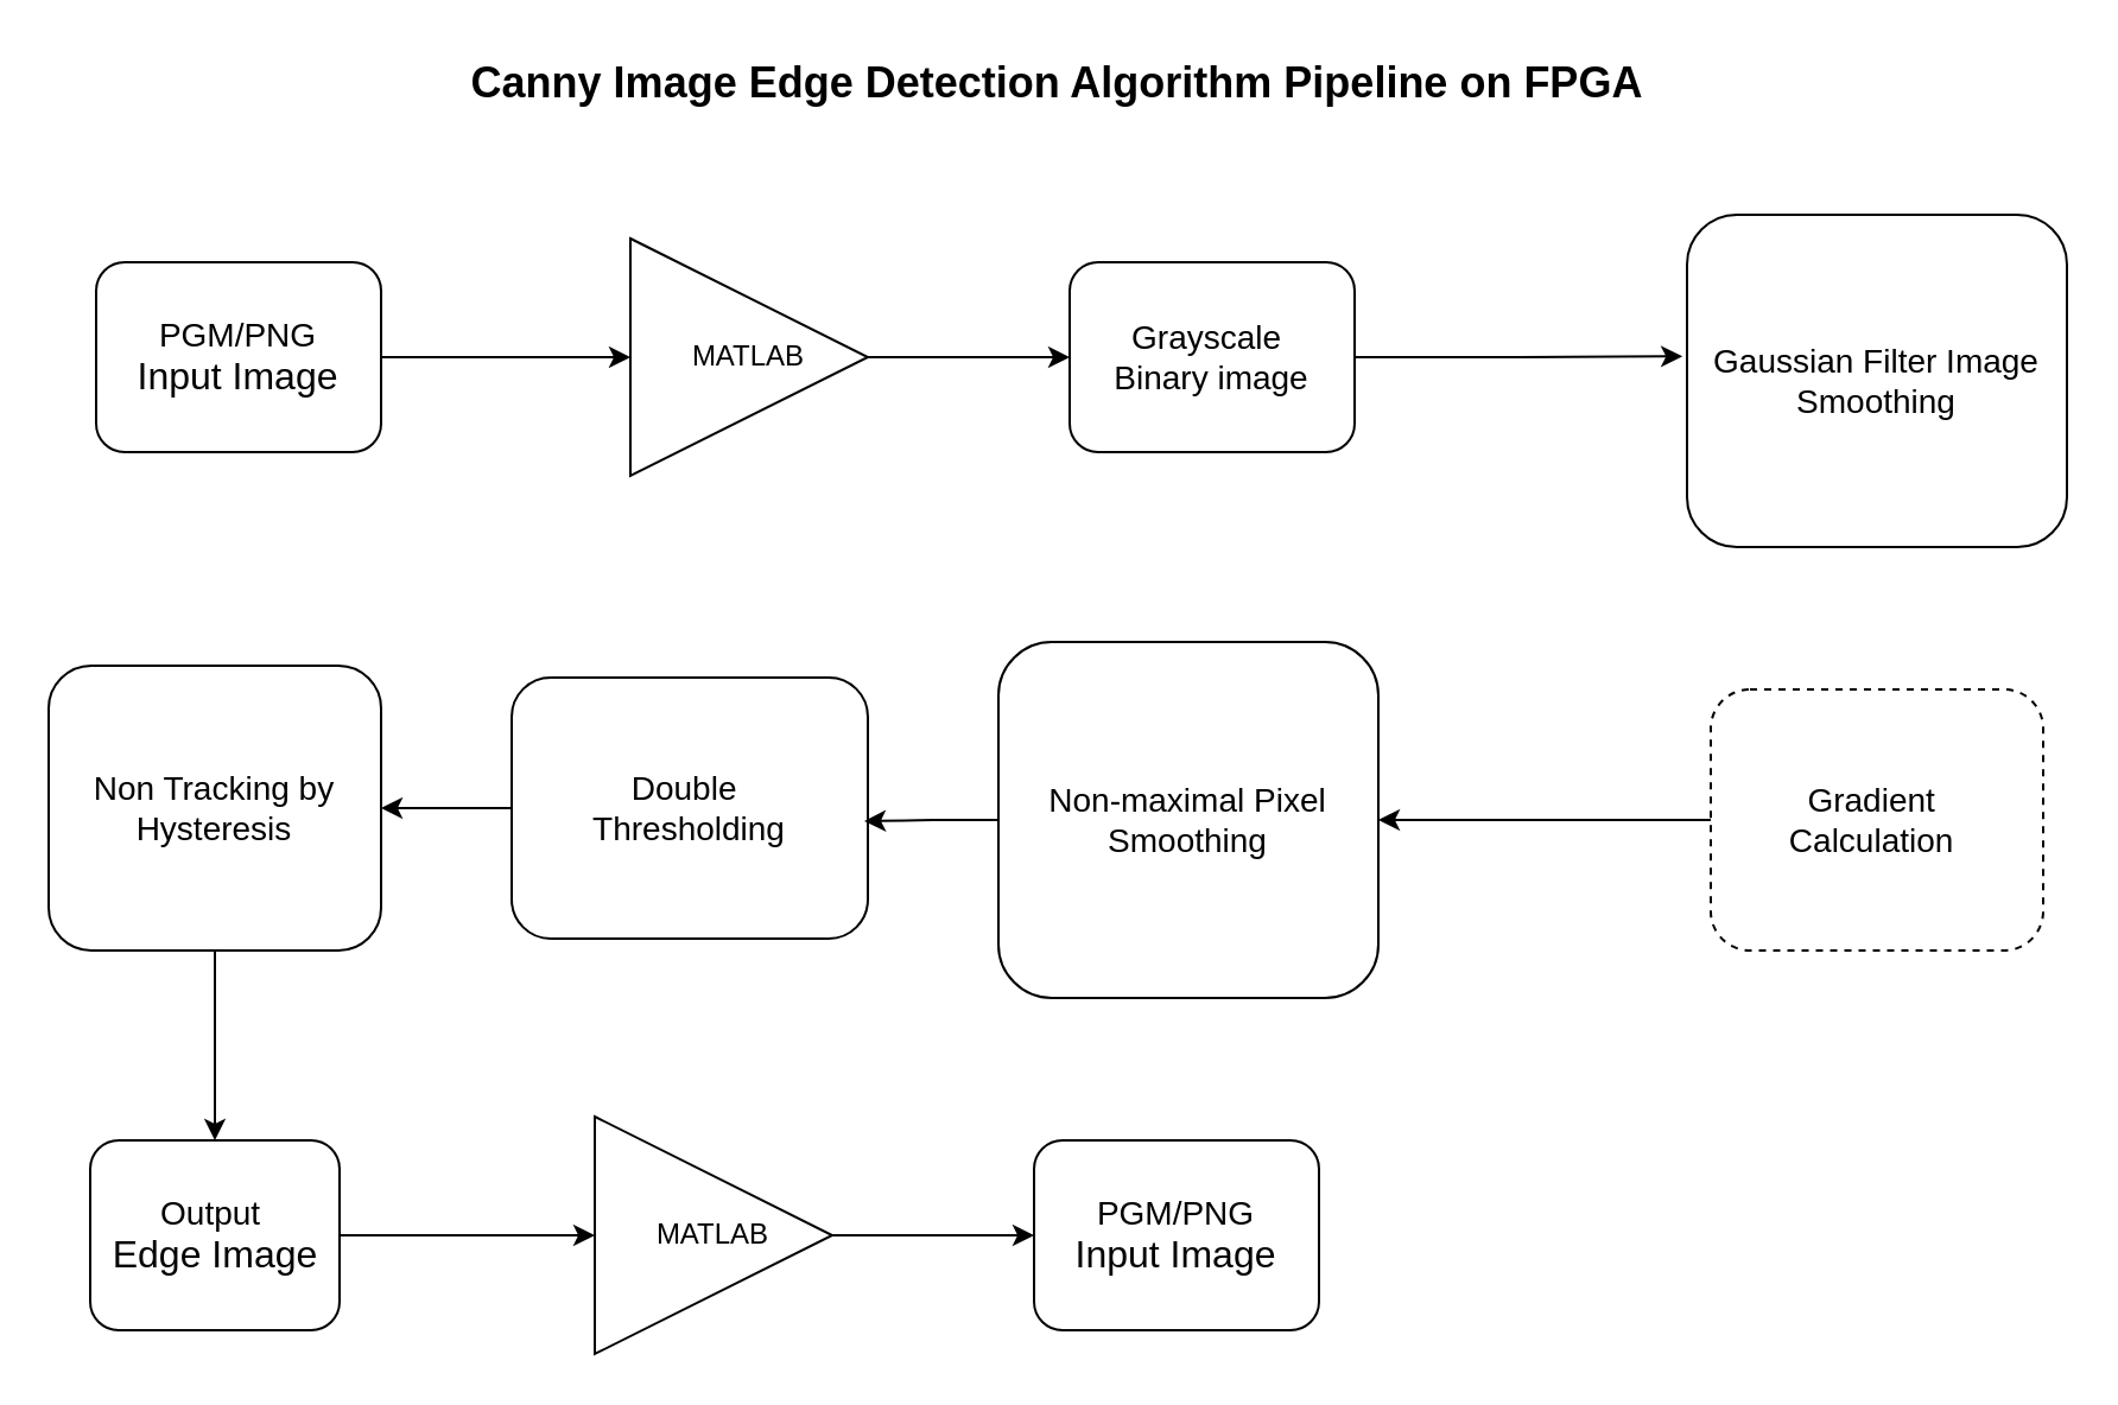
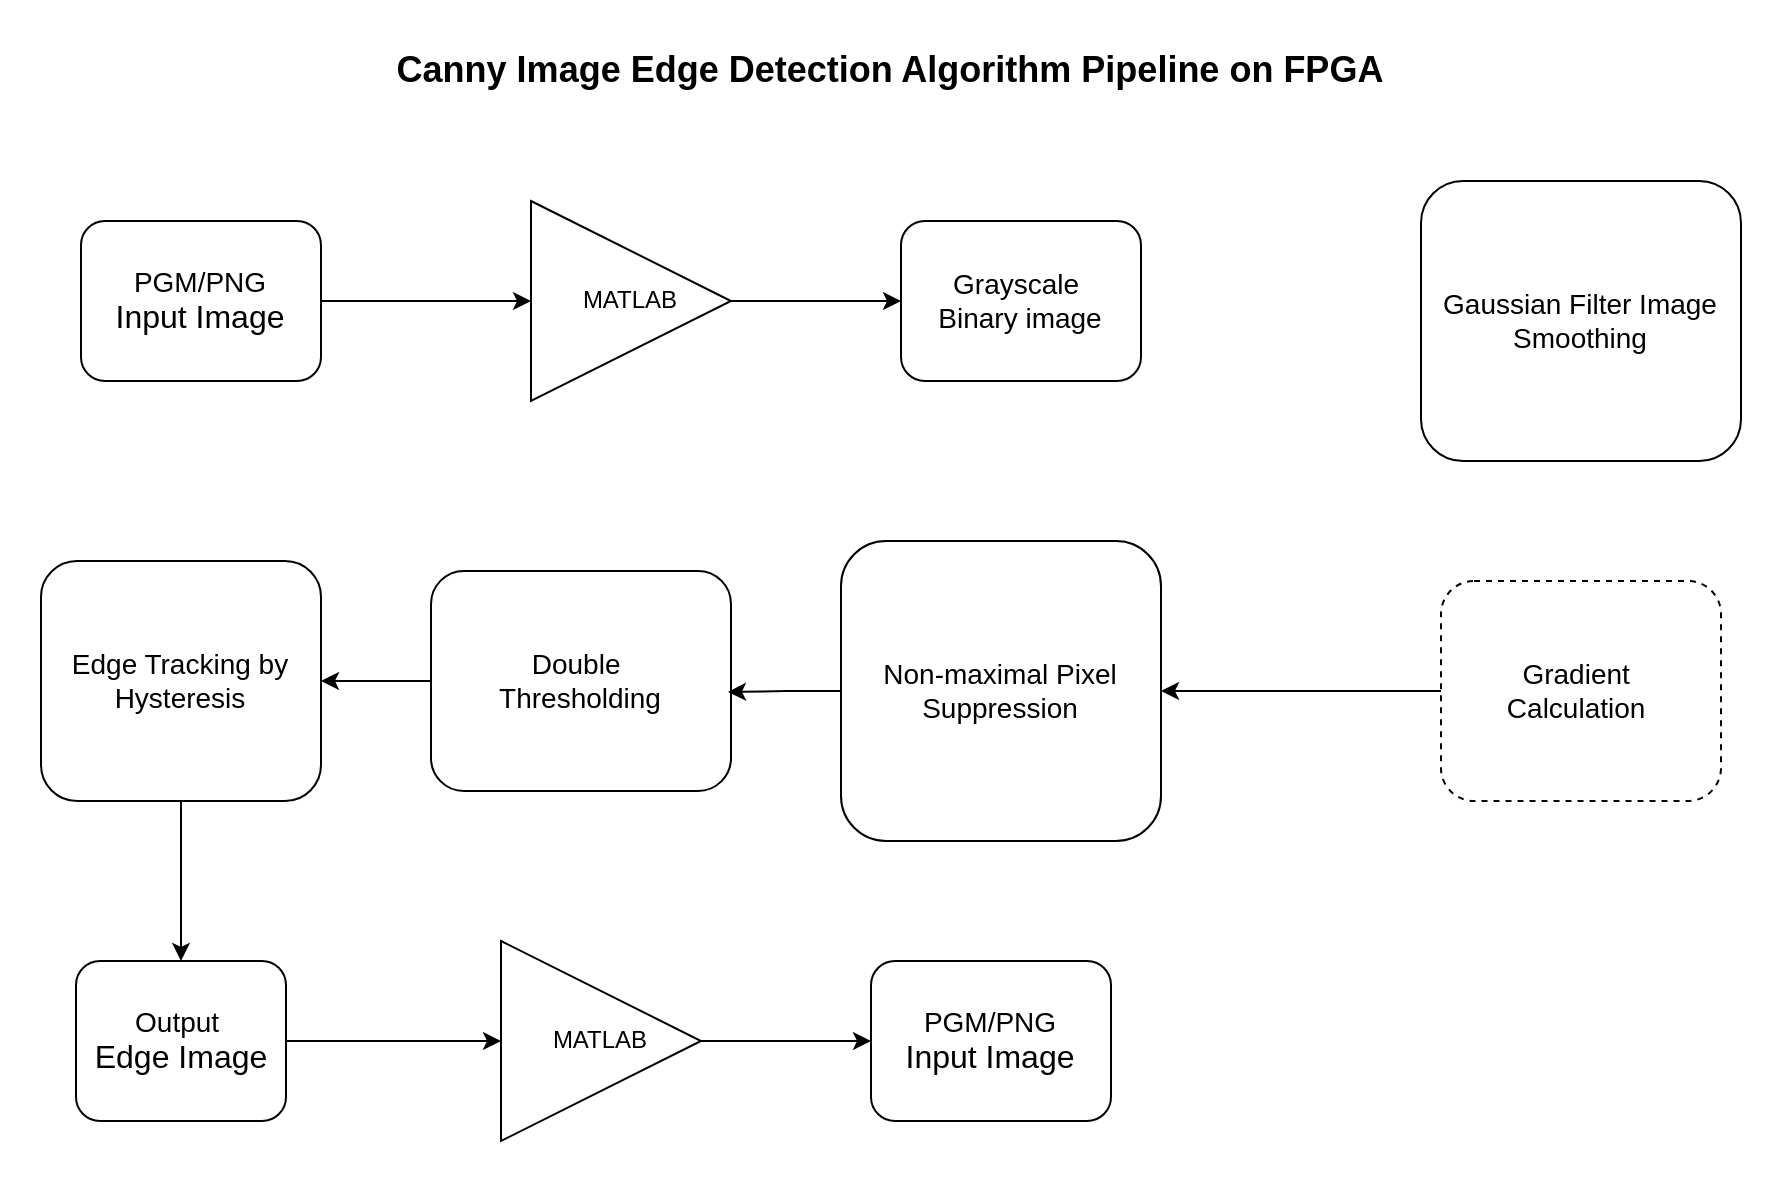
- <mxCell id="16" style="edgeStyle=orthogonalEdgeStyle;rounded=0;orthogonalLoop=1;jettySize=auto;html=1;entryX=-0.012;entryY=0.426;entryDx=0;entryDy=0;entryPerimeter=0;" edge="1" parent="1" source="4" target="8"><mxGeometry relative="1" as="geometry" /></mxCell>
- <mxCell id="15" value="&lt;span style=&quot;font-size: 14px;&quot;&gt;Non Tracking by Hysteresis&lt;/span&gt;" style="rounded=1;whiteSpace=wrap;html=1;" vertex="1" parent="1"><mxGeometry x="20" y="280" width="140" height="120" as="geometry" /></mxCell>
+ <mxCell id="15" value="&lt;span style=&quot;font-size: 14px;&quot;&gt;Edge Tracking by Hysteresis&lt;/span&gt;" style="rounded=1;whiteSpace=wrap;html=1;" vertex="1" parent="1"><mxGeometry x="20" y="280" width="140" height="120" as="geometry" /></mxCell>
- <mxCell id="11" value="&lt;span style=&quot;font-size: 14px;&quot;&gt;Non-maximal Pixel Smoothing&lt;/span&gt;" style="rounded=1;whiteSpace=wrap;html=1;" vertex="1" parent="1"><mxGeometry x="420" y="270" width="160" height="150" as="geometry" /></mxCell>
+ <mxCell id="11" value="&lt;span style=&quot;font-size: 14px;&quot;&gt;Non-maximal Pixel Suppression&lt;/span&gt;" style="rounded=1;whiteSpace=wrap;html=1;" vertex="1" parent="1"><mxGeometry x="420" y="270" width="160" height="150" as="geometry" /></mxCell>
